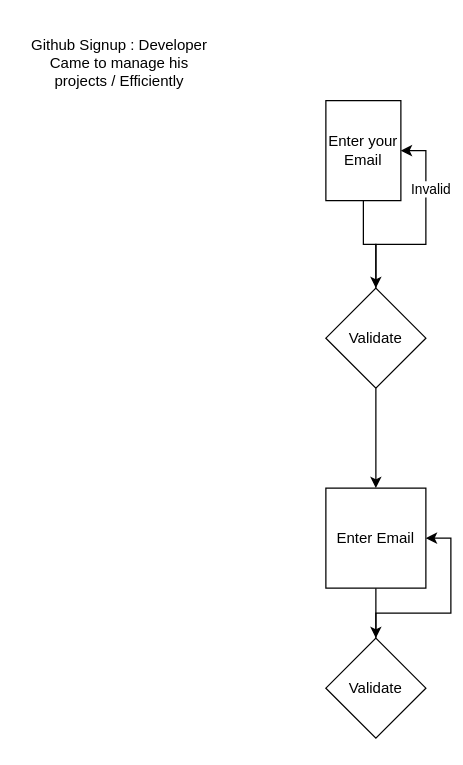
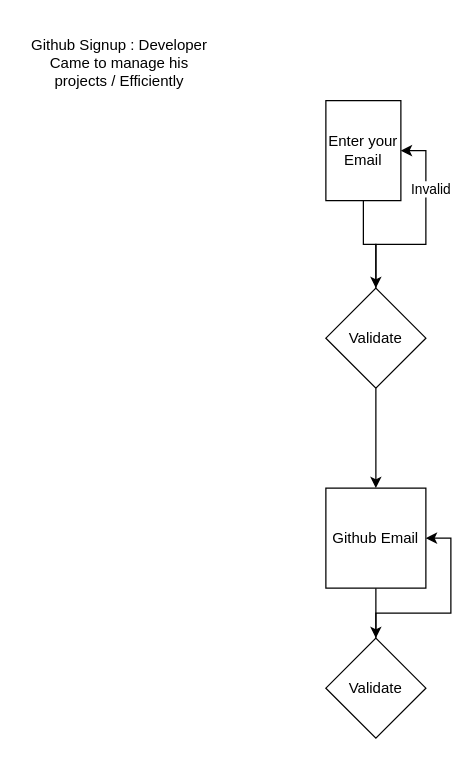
- <mxCell id="10" value="Enter Email" style="whiteSpace=wrap;html=1;aspect=fixed;" vertex="1" parent="1"><mxGeometry x="260" y="390" width="80" height="80" as="geometry" /></mxCell>
+ <mxCell id="10" value="Github Email" style="whiteSpace=wrap;html=1;aspect=fixed;" vertex="1" parent="1"><mxGeometry x="260" y="390" width="80" height="80" as="geometry" /></mxCell>
